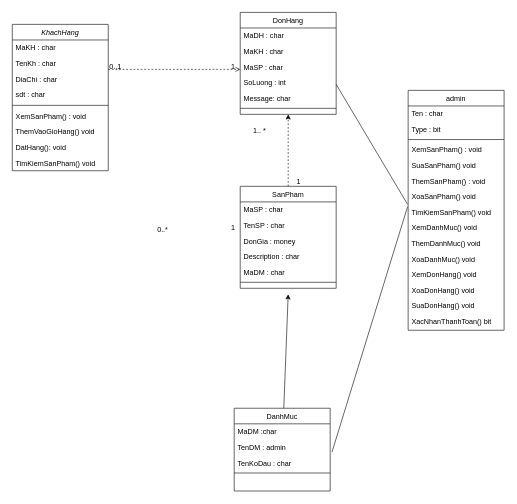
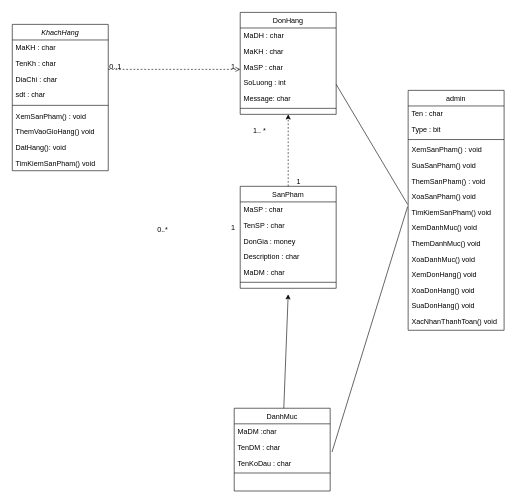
- <mxCell id="55" value="XacNhanThanhToan() bit" style="text;align=left;verticalAlign=top;spacingLeft=4;spacingRight=4;overflow=hidden;rotatable=0;points=[[0,0.5],[1,0.5]];portConstraint=eastwest;" vertex="1" parent="40"><mxGeometry y="372" width="160" height="26" as="geometry" /></mxCell>
+ <mxCell id="55" value="XacNhanThanhToan() void" style="text;align=left;verticalAlign=top;spacingLeft=4;spacingRight=4;overflow=hidden;rotatable=0;points=[[0,0.5],[1,0.5]];portConstraint=eastwest;" vertex="1" parent="40"><mxGeometry y="372" width="160" height="26" as="geometry" /></mxCell>
- <mxCell id="14" value="TenDM : admin&#10;" style="text;align=left;verticalAlign=top;spacingLeft=4;spacingRight=4;overflow=hidden;rotatable=0;points=[[0,0.5],[1,0.5]];portConstraint=eastwest;rounded=0;shadow=0;html=0;" parent="12" vertex="1"><mxGeometry y="52" width="160" height="26" as="geometry" /></mxCell>
+ <mxCell id="14" value="TenDM : char&#10;" style="text;align=left;verticalAlign=top;spacingLeft=4;spacingRight=4;overflow=hidden;rotatable=0;points=[[0,0.5],[1,0.5]];portConstraint=eastwest;rounded=0;shadow=0;html=0;" parent="12" vertex="1"><mxGeometry y="52" width="160" height="26" as="geometry" /></mxCell>
